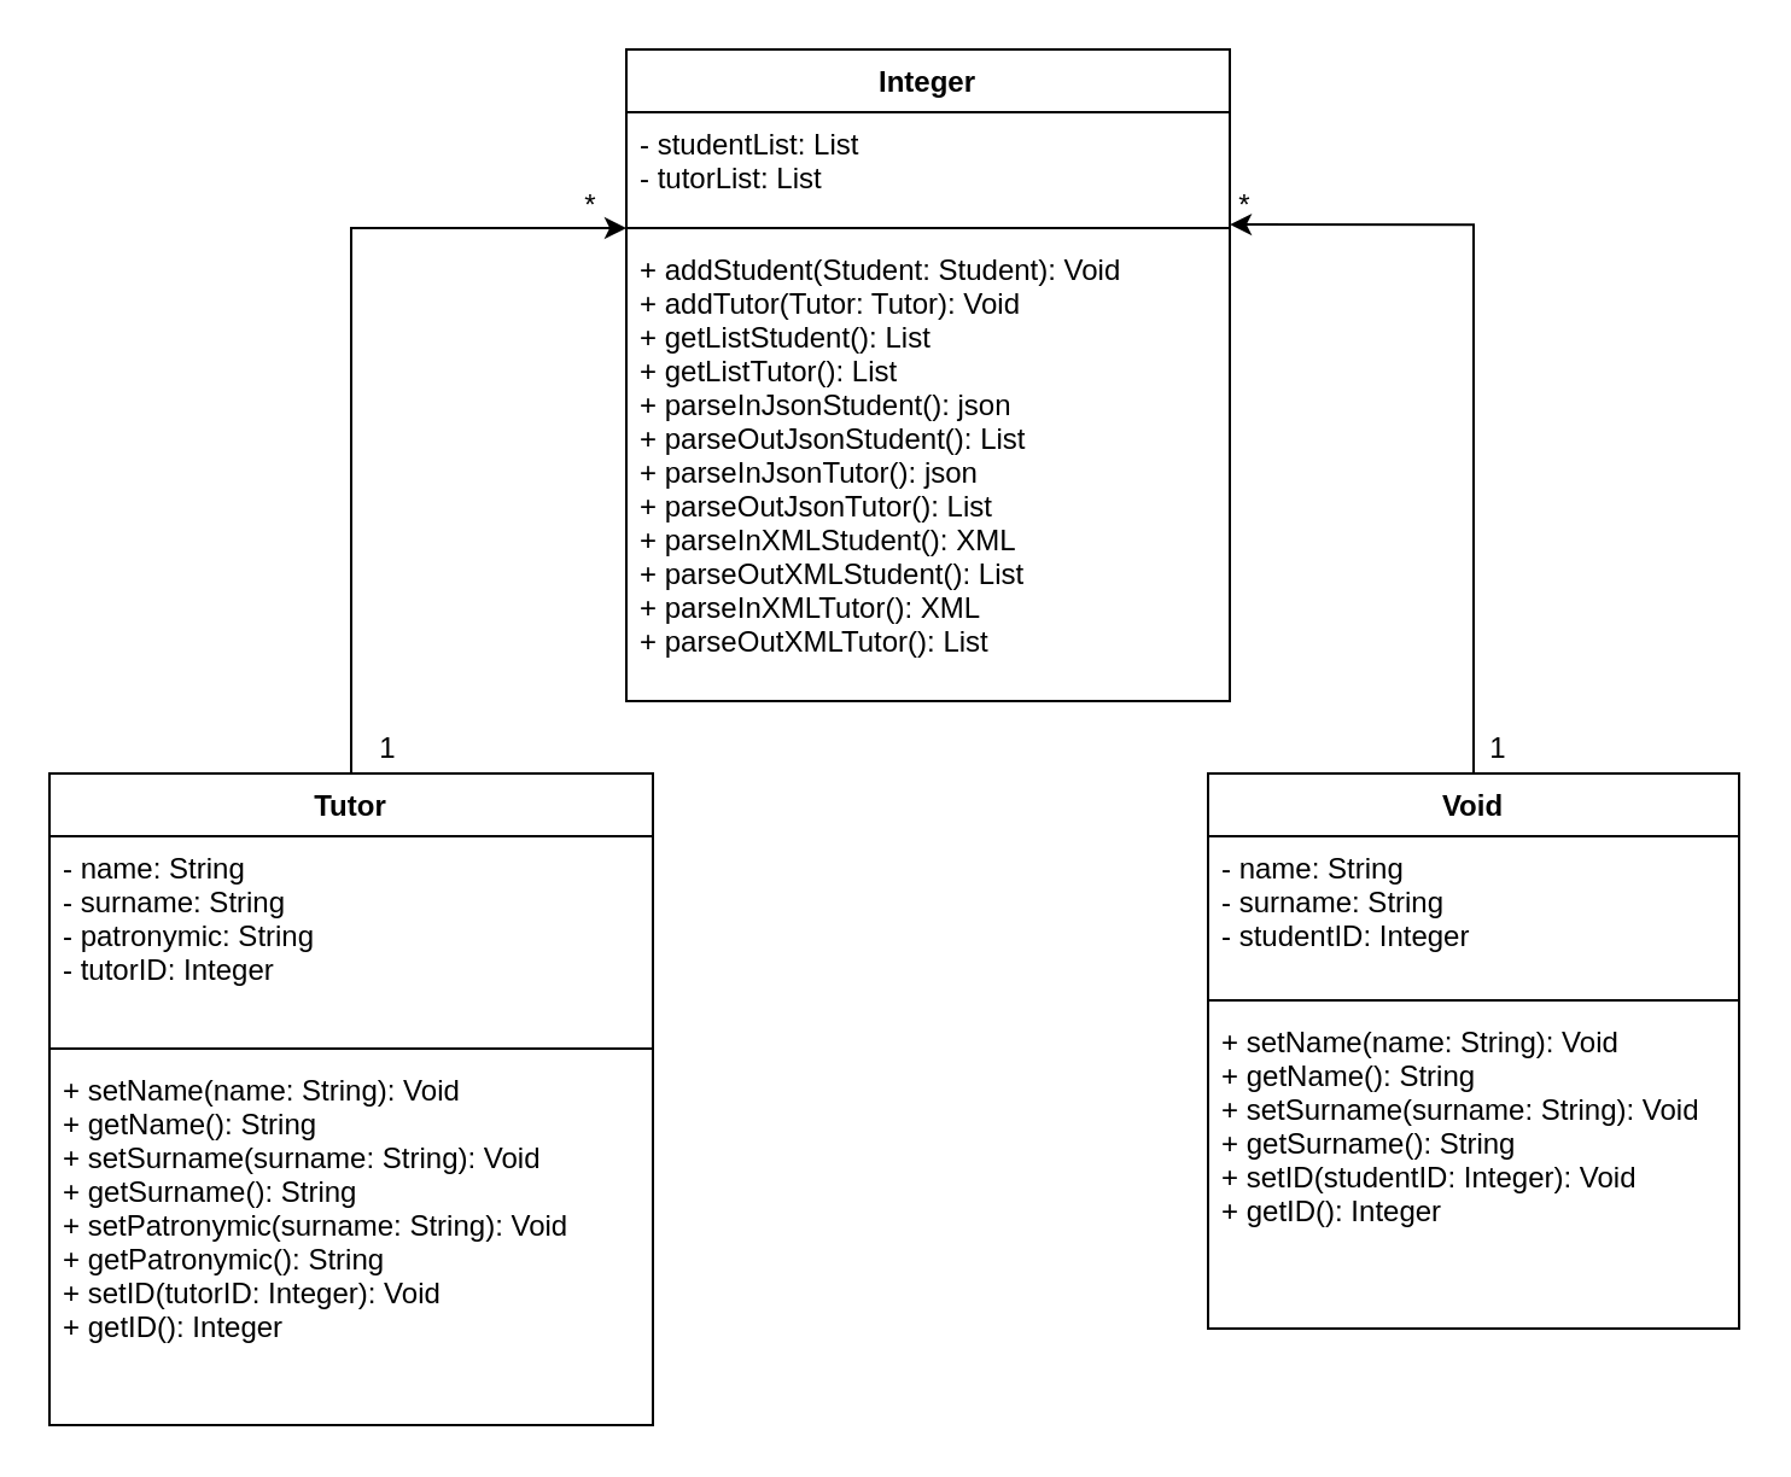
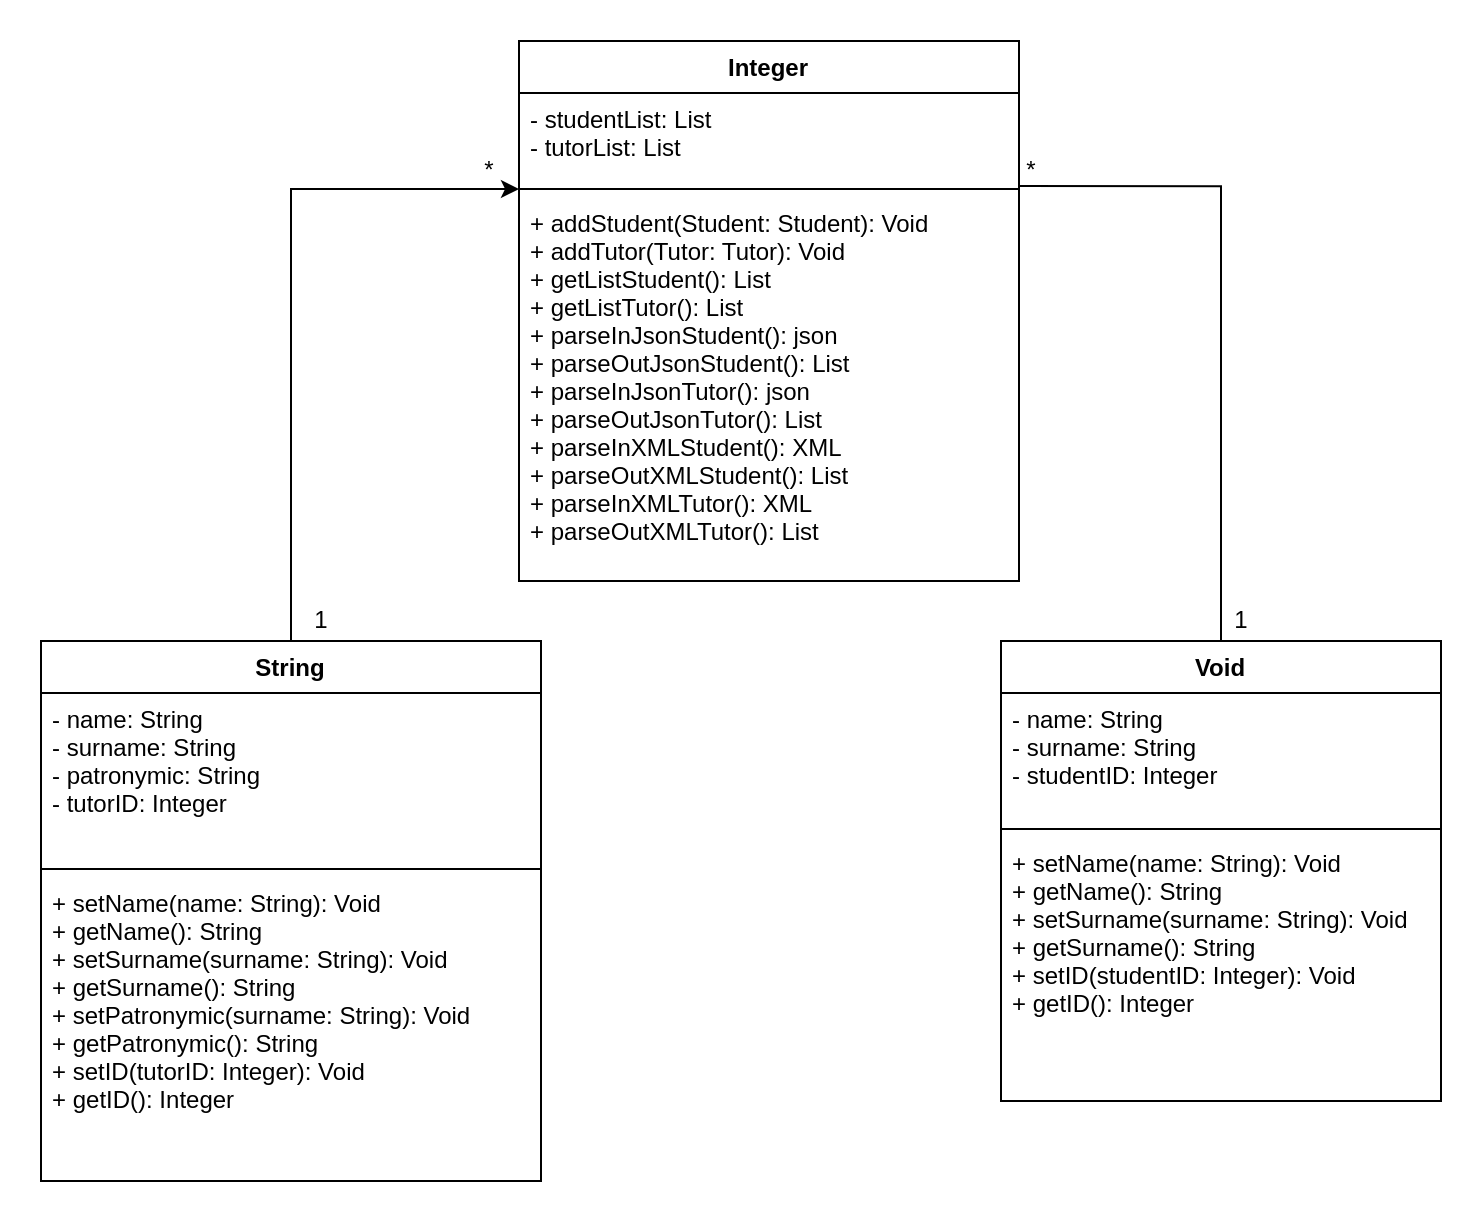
- <mxCell id="2" style="edgeStyle=orthogonalEdgeStyle;rounded=0;orthogonalLoop=1;jettySize=auto;html=1;exitX=0.5;exitY=0;exitDx=0;exitDy=0;entryX=1;entryY=1.058;entryDx=0;entryDy=0;entryPerimeter=0;" parent="1" source="3" target="13" edge="1"><mxGeometry relative="1" as="geometry" /></mxCell>
+ <mxCell id="2" style="edgeStyle=orthogonalEdgeStyle;rounded=0;orthogonalLoop=1;jettySize=auto;html=1;exitX=0.5;exitY=0;exitDx=0;exitDy=0;entryX=1;entryY=1.058;entryDx=0;entryDy=0;entryPerimeter=0;endArrow=none;" parent="1" source="3" target="13" edge="1"><mxGeometry relative="1" as="geometry" /></mxCell>
- <mxCell id="8" value="Tutor" style="swimlane;fontStyle=1;align=center;verticalAlign=top;childLayout=stackLayout;horizontal=1;startSize=26;horizontalStack=0;resizeParent=1;resizeParentMax=0;resizeLast=0;collapsible=1;marginBottom=0;" parent="1" vertex="1"><mxGeometry x="20" y="320" width="250" height="270" as="geometry" /></mxCell>
+ <mxCell id="8" value="String" style="swimlane;fontStyle=1;align=center;verticalAlign=top;childLayout=stackLayout;horizontal=1;startSize=26;horizontalStack=0;resizeParent=1;resizeParentMax=0;resizeLast=0;collapsible=1;marginBottom=0;" parent="1" vertex="1"><mxGeometry x="20" y="320" width="250" height="270" as="geometry" /></mxCell>
